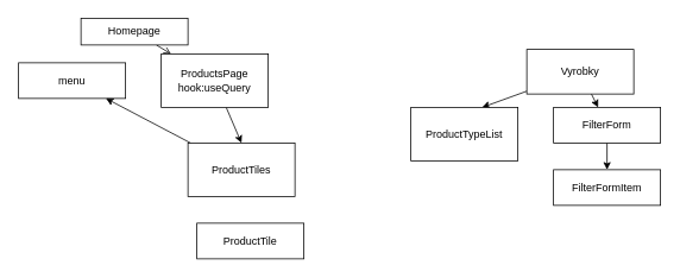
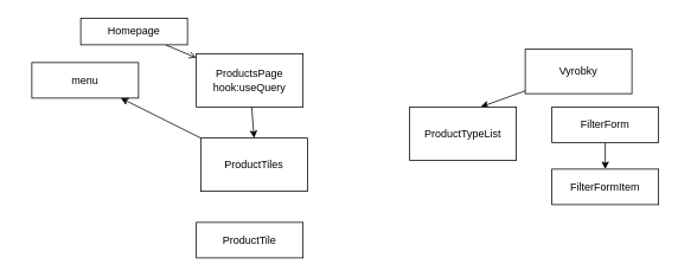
- <mxCell id="4" value="menu" style="rounded=0;whiteSpace=wrap;html=1;" vertex="1" parent="1"><mxGeometry y="70" width="120" height="40" as="geometry" x="20" /></mxCell>
+ <mxCell id="4" value="menu" style="rounded=0;whiteSpace=wrap;html=1;" vertex="1" parent="1"><mxGeometry x="35" y="70" width="120" height="40" as="geometry" /></mxCell>
- <mxCell id="6" value="ProductsPage&lt;br&gt;hook:useQuery" style="rounded=0;whiteSpace=wrap;html=1;" vertex="1" parent="1"><mxGeometry x="180" y="60" width="120" height="60" as="geometry" /></mxCell>
+ <mxCell id="6" value="ProductsPage&lt;br&gt;hook:useQuery" style="rounded=0;whiteSpace=wrap;html=1;" vertex="1" parent="1"><mxGeometry x="220" y="60" width="120" height="60" as="geometry" /></mxCell>
- <mxCell id="11" style="edgeStyle=none;html=1;" edge="1" parent="1" source="12" target="15"><mxGeometry relative="1" as="geometry"><mxPoint x="680" y="120" as="targetPoint" /></mxGeometry></mxCell>
- <mxCell id="8" value="ProductTiles" style="whiteSpace=wrap;html=1;" vertex="1" parent="1"><mxGeometry x="210" y="160" width="120" height="60" as="geometry" /></mxCell>
+ <mxCell id="8" value="ProductTiles" style="whiteSpace=wrap;html=1;" vertex="1" parent="1"><mxGeometry x="225" y="155" width="120" height="60" as="geometry" /></mxCell>
